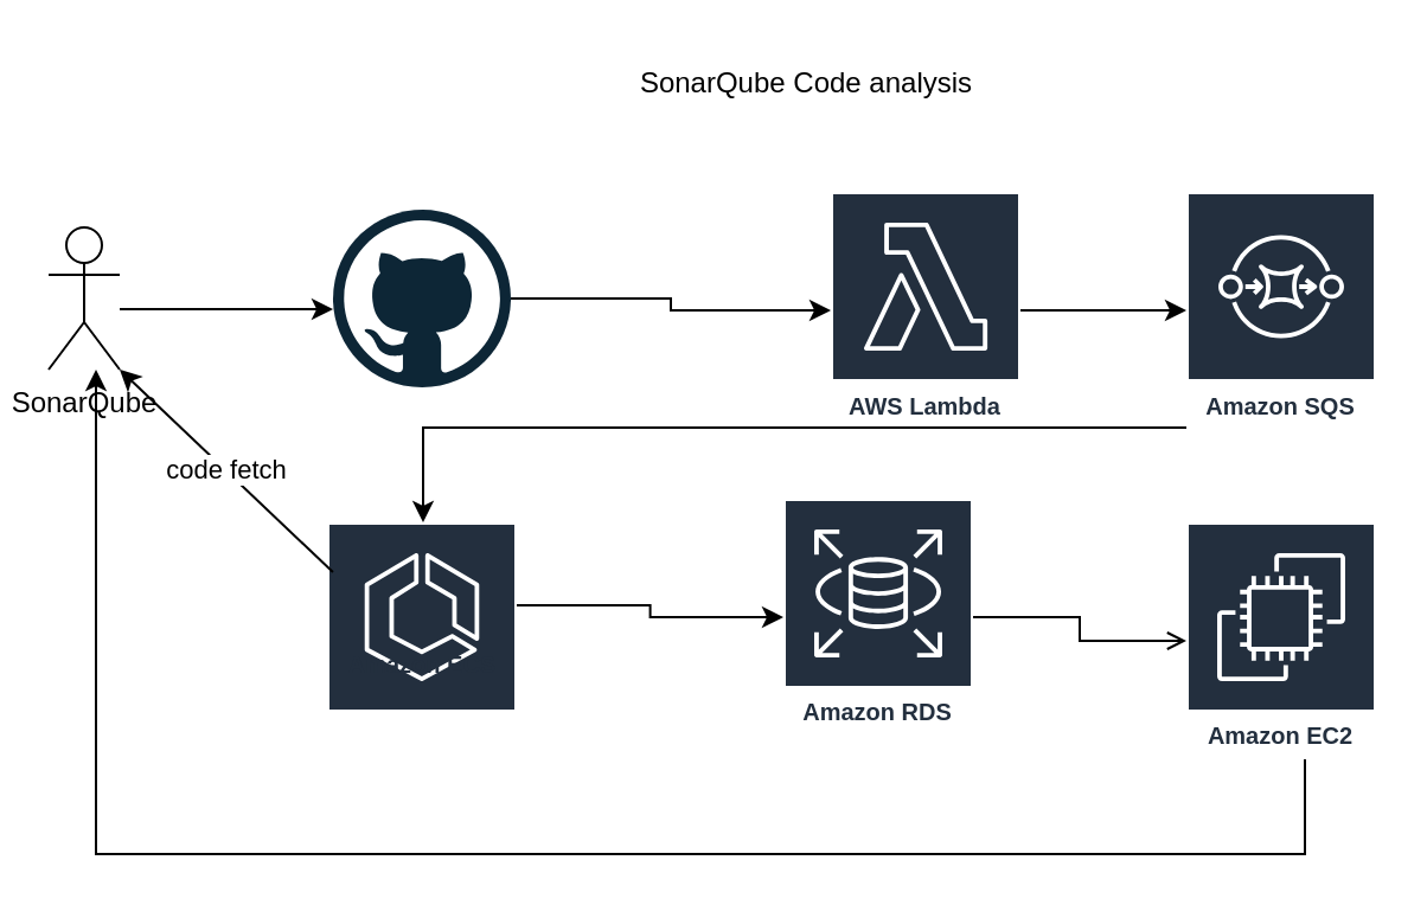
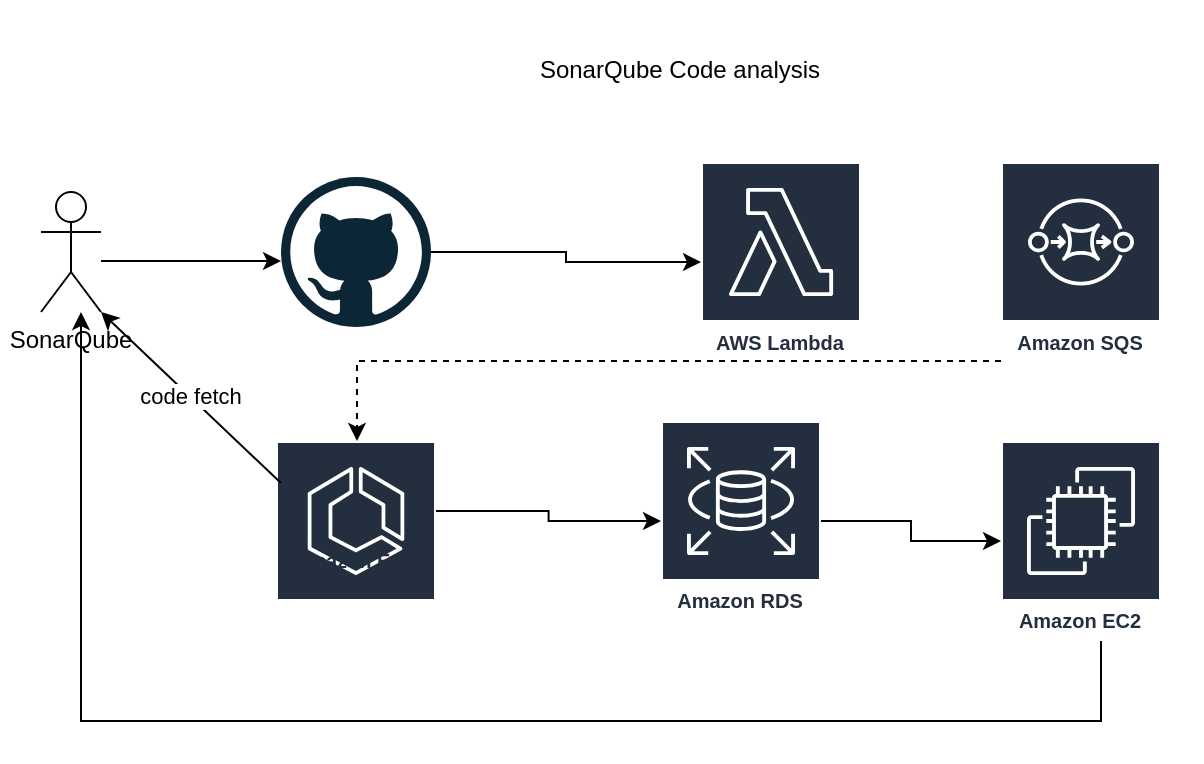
- <mxCell id="5" value="" style="edgeStyle=orthogonalEdgeStyle;rounded=0;orthogonalLoop=1;jettySize=auto;html=1;" edge="1" parent="1" source="6" target="10"><mxGeometry relative="1" as="geometry" /></mxCell>
- <mxCell id="9" value="" style="edgeStyle=orthogonalEdgeStyle;rounded=0;orthogonalLoop=1;jettySize=auto;html=1;" edge="1" parent="1" source="10" target="12"><mxGeometry relative="1" as="geometry"><mxPoint x="540" y="260.5" as="targetPoint" /><Array as="points"><mxPoint x="178" y="180" /></Array></mxGeometry></mxCell>
+ <mxCell id="9" value="" style="edgeStyle=orthogonalEdgeStyle;rounded=0;orthogonalLoop=1;jettySize=auto;html=1;dashed=1;" edge="1" parent="1" source="10" target="12"><mxGeometry relative="1" as="geometry"><mxPoint x="540" y="260.5" as="targetPoint" /><Array as="points"><mxPoint x="178" y="180" /></Array></mxGeometry></mxCell>
- <mxCell id="13" value="" style="edgeStyle=orthogonalEdgeStyle;rounded=0;orthogonalLoop=1;jettySize=auto;html=1;endArrow=open;" edge="1" parent="1" source="14" target="16"><mxGeometry relative="1" as="geometry" /></mxCell>
+ <mxCell id="13" value="" style="edgeStyle=orthogonalEdgeStyle;rounded=0;orthogonalLoop=1;jettySize=auto;html=1;" edge="1" parent="1" source="14" target="16"><mxGeometry relative="1" as="geometry" /></mxCell>
